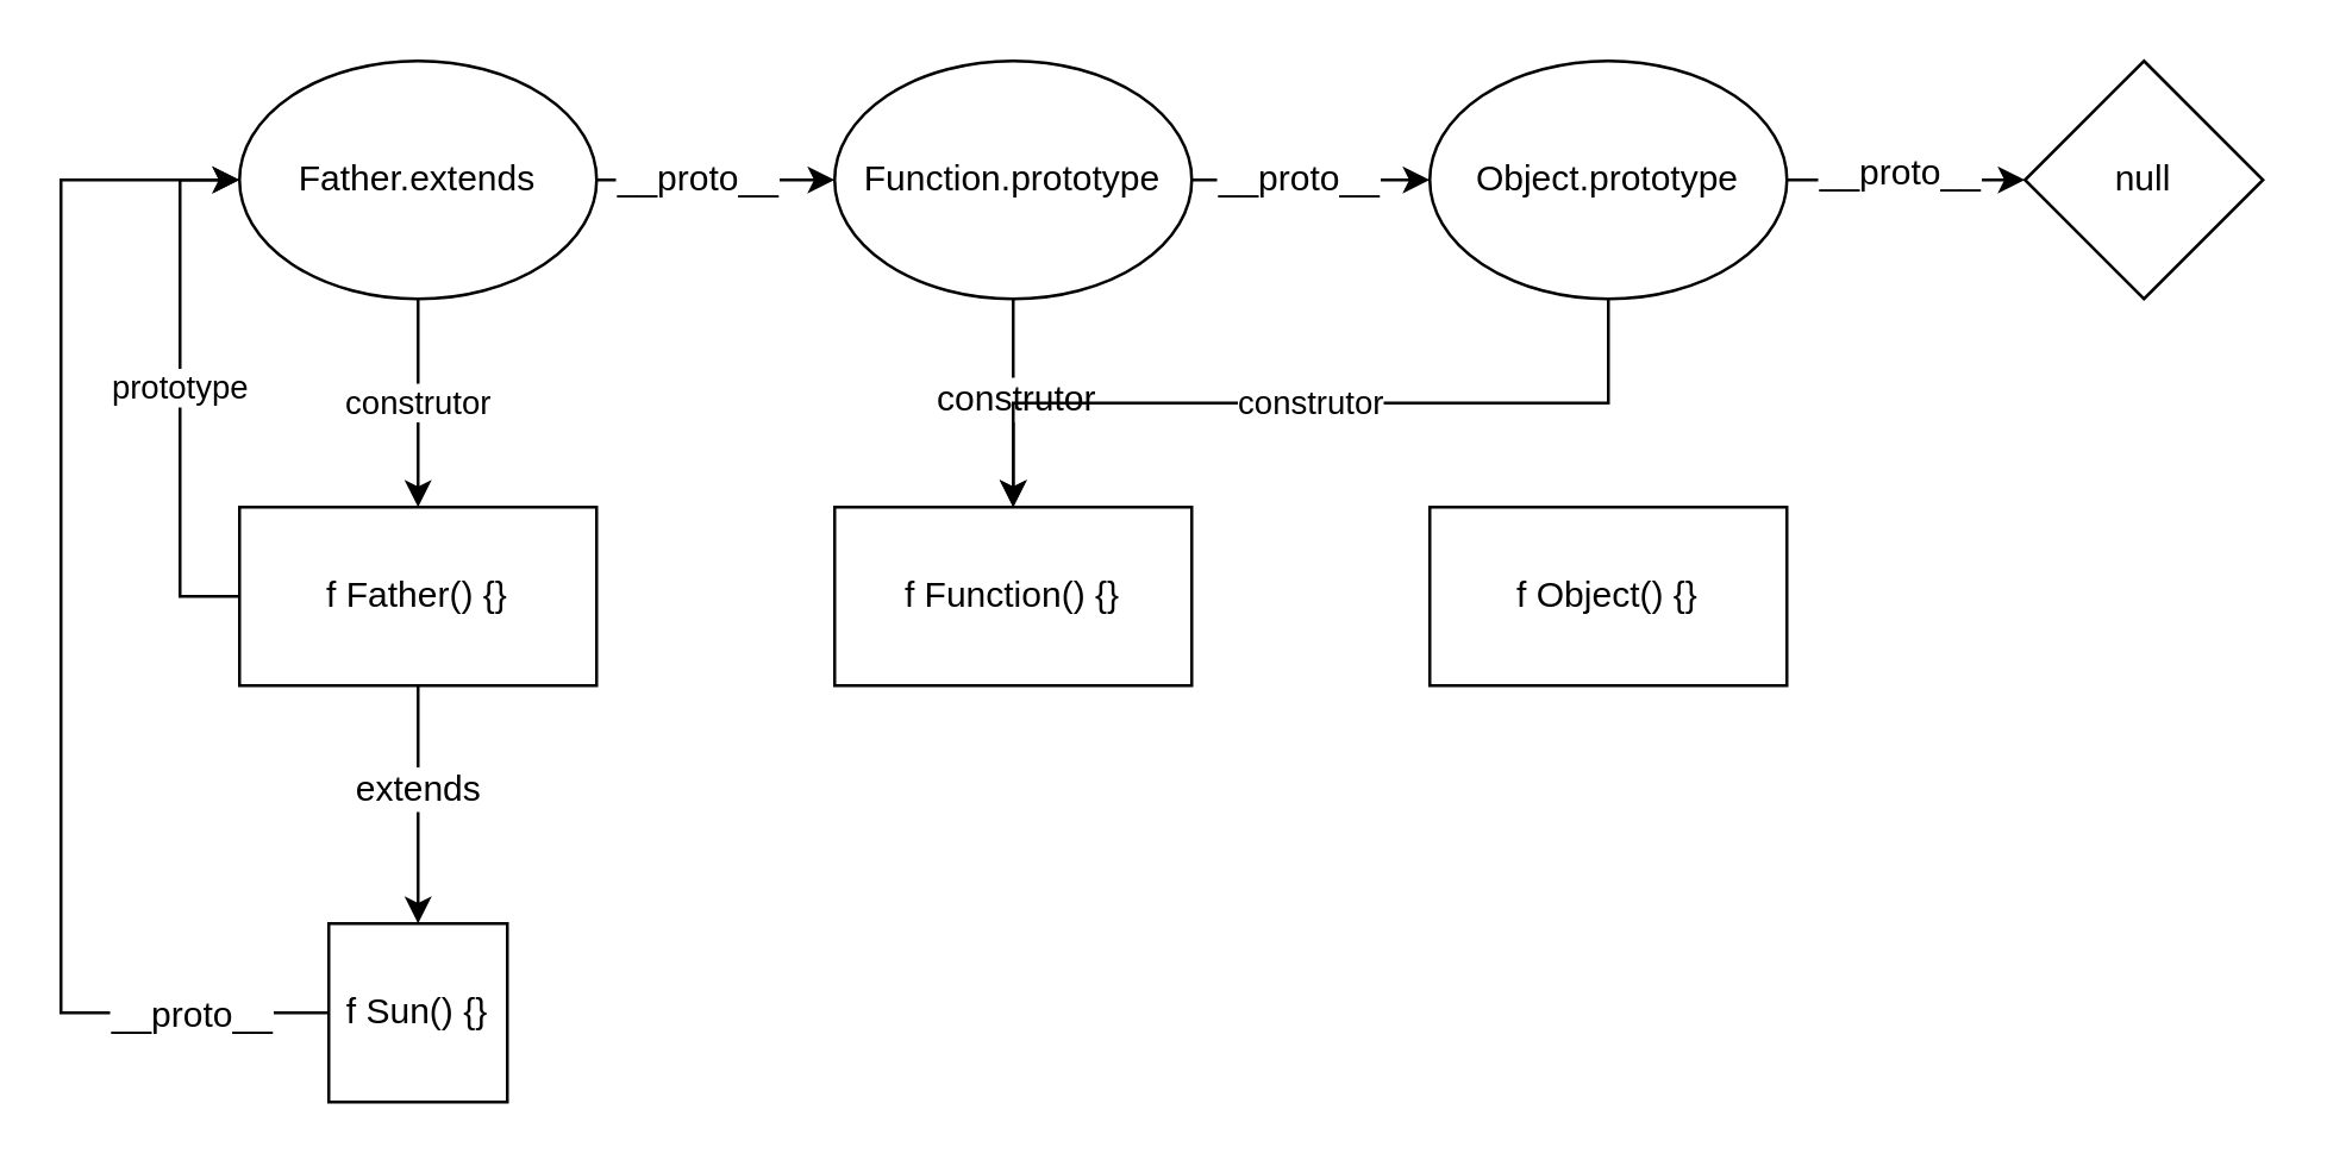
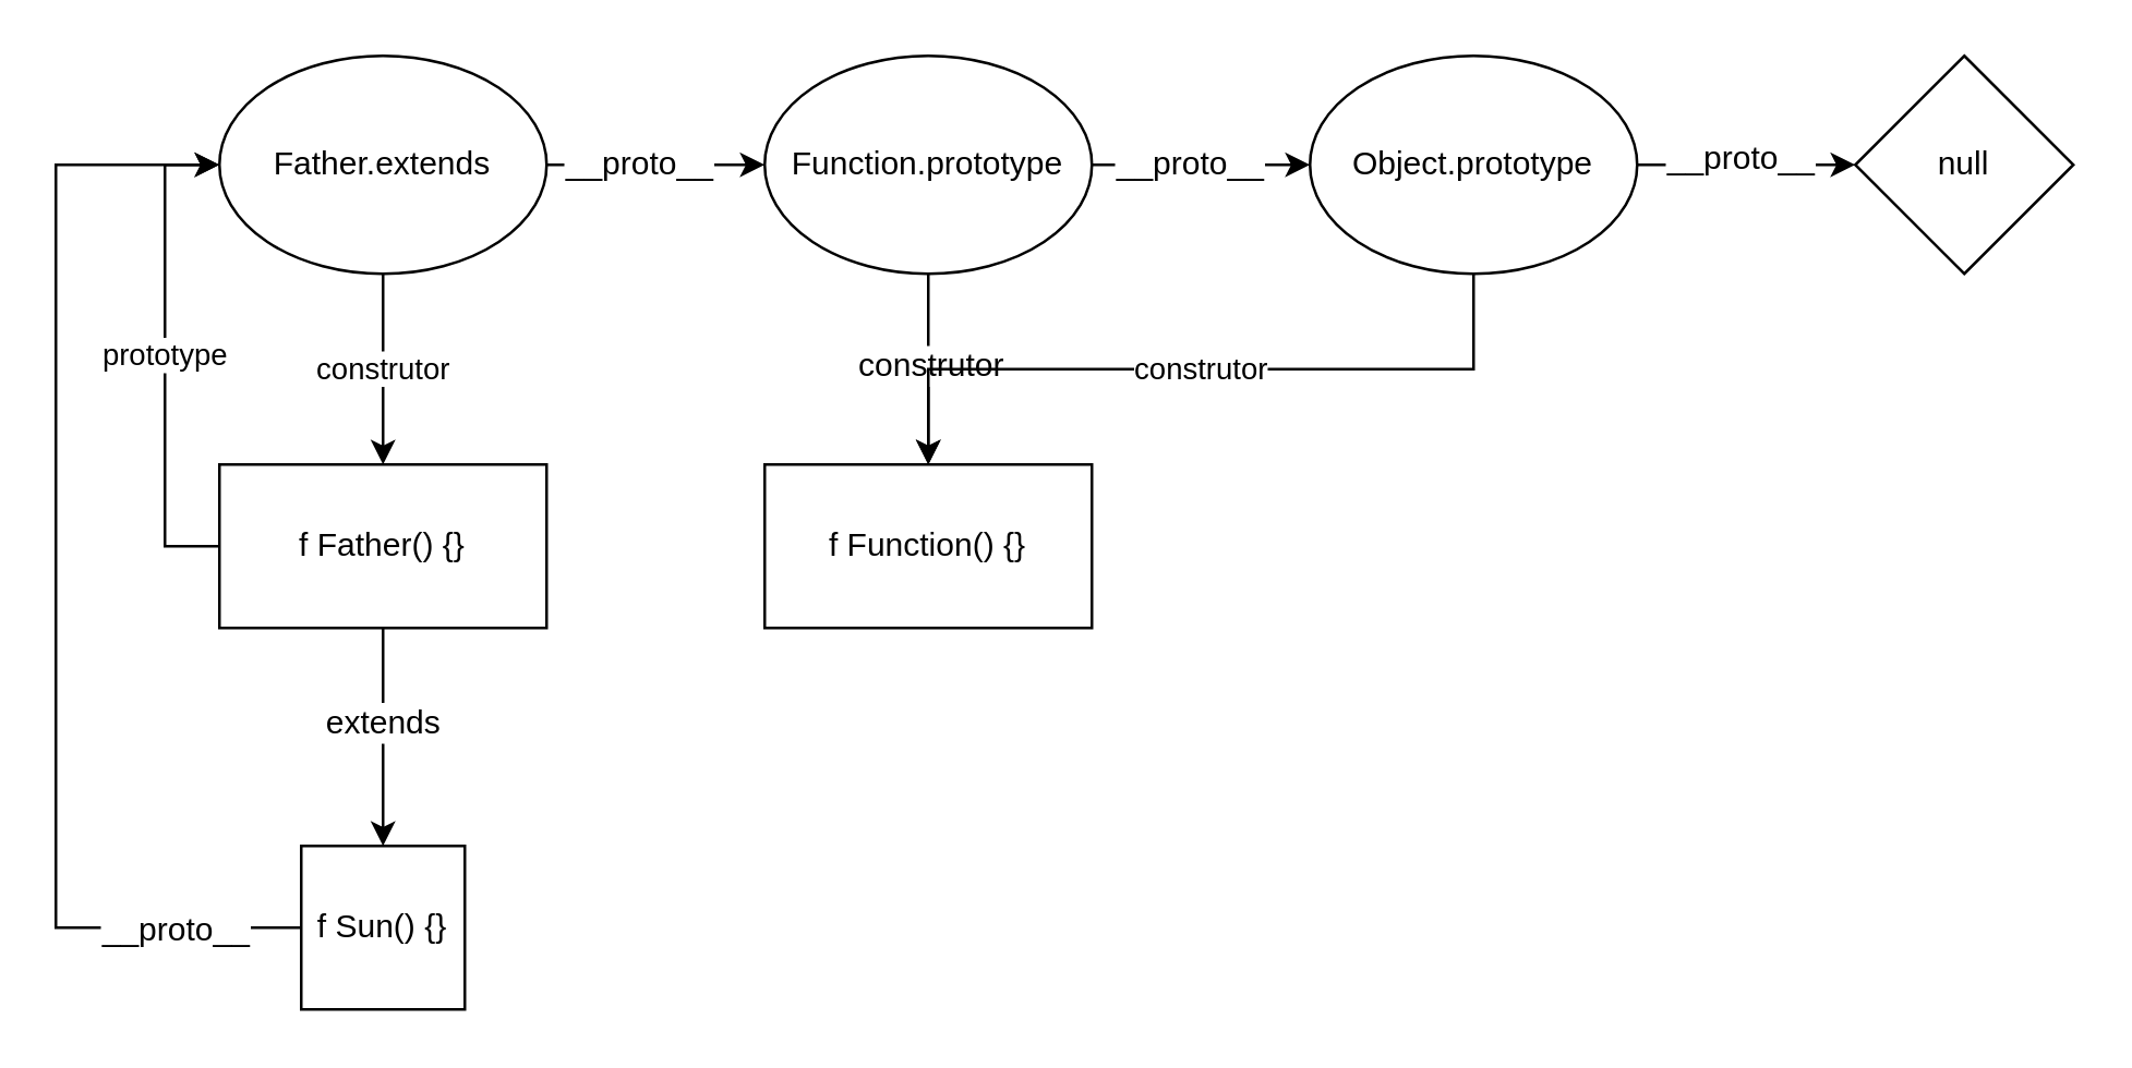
- <mxCell id="23" value="f Object() {}" style="rounded=0;whiteSpace=wrap;html=1;" parent="1" vertex="1"><mxGeometry x="480" y="170" width="120" height="60" as="geometry" /></mxCell>
